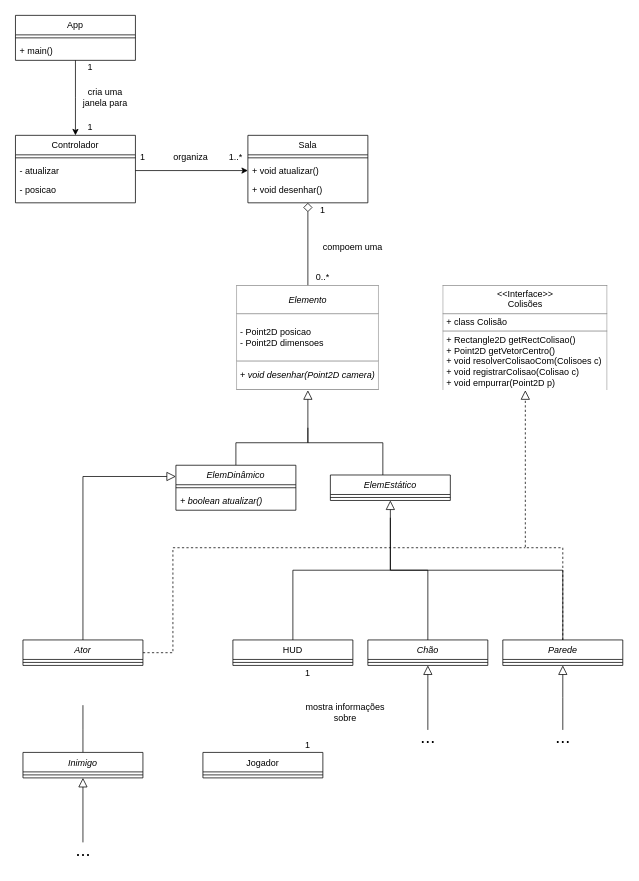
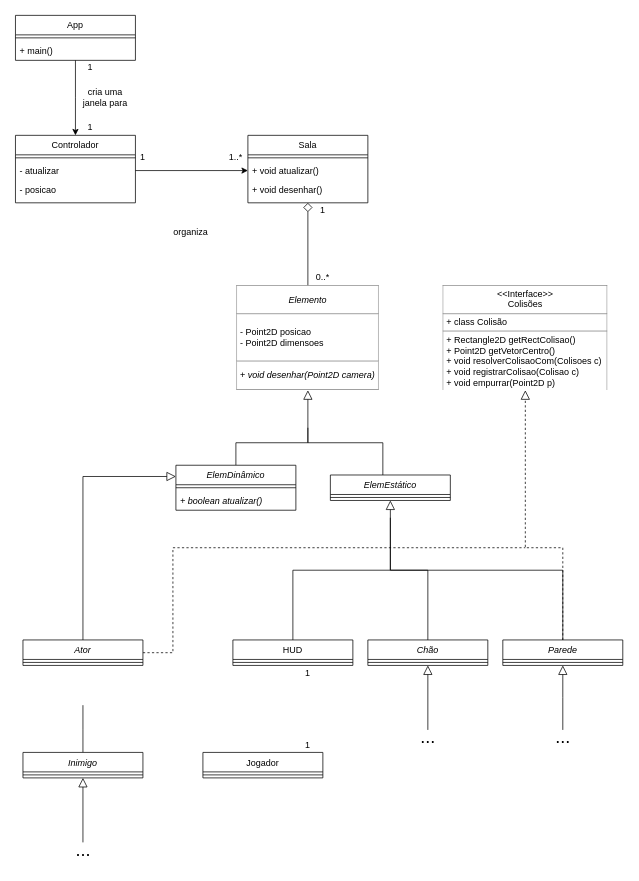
- <mxCell id="18" value="organiza" style="text;html=1;strokeColor=none;fillColor=none;align=center;verticalAlign=middle;whiteSpace=wrap;rounded=0;" vertex="1" parent="1"><mxGeometry x="214" y="200" width="80" height="20" as="geometry" /></mxCell>
+ <mxCell id="18" value="organiza" style="text;html=1;strokeColor=none;fillColor=none;align=center;verticalAlign=middle;whiteSpace=wrap;rounded=0;" vertex="1" parent="1"><mxGeometry x="214" y="300" width="80" height="20" as="geometry" /></mxCell>
- <mxCell id="21" value="compoem uma" style="text;html=1;strokeColor=none;fillColor=none;align=center;verticalAlign=middle;whiteSpace=wrap;rounded=0;" vertex="1" parent="1"><mxGeometry x="410" y="320" width="120" height="20" as="geometry" /></mxCell>
- <mxCell id="59" value="mostra informações sobre" style="text;html=1;strokeColor=none;fillColor=none;align=center;verticalAlign=middle;whiteSpace=wrap;rounded=0;" vertex="1" parent="1"><mxGeometry x="400" y="940" width="120" height="20" as="geometry" /></mxCell>
